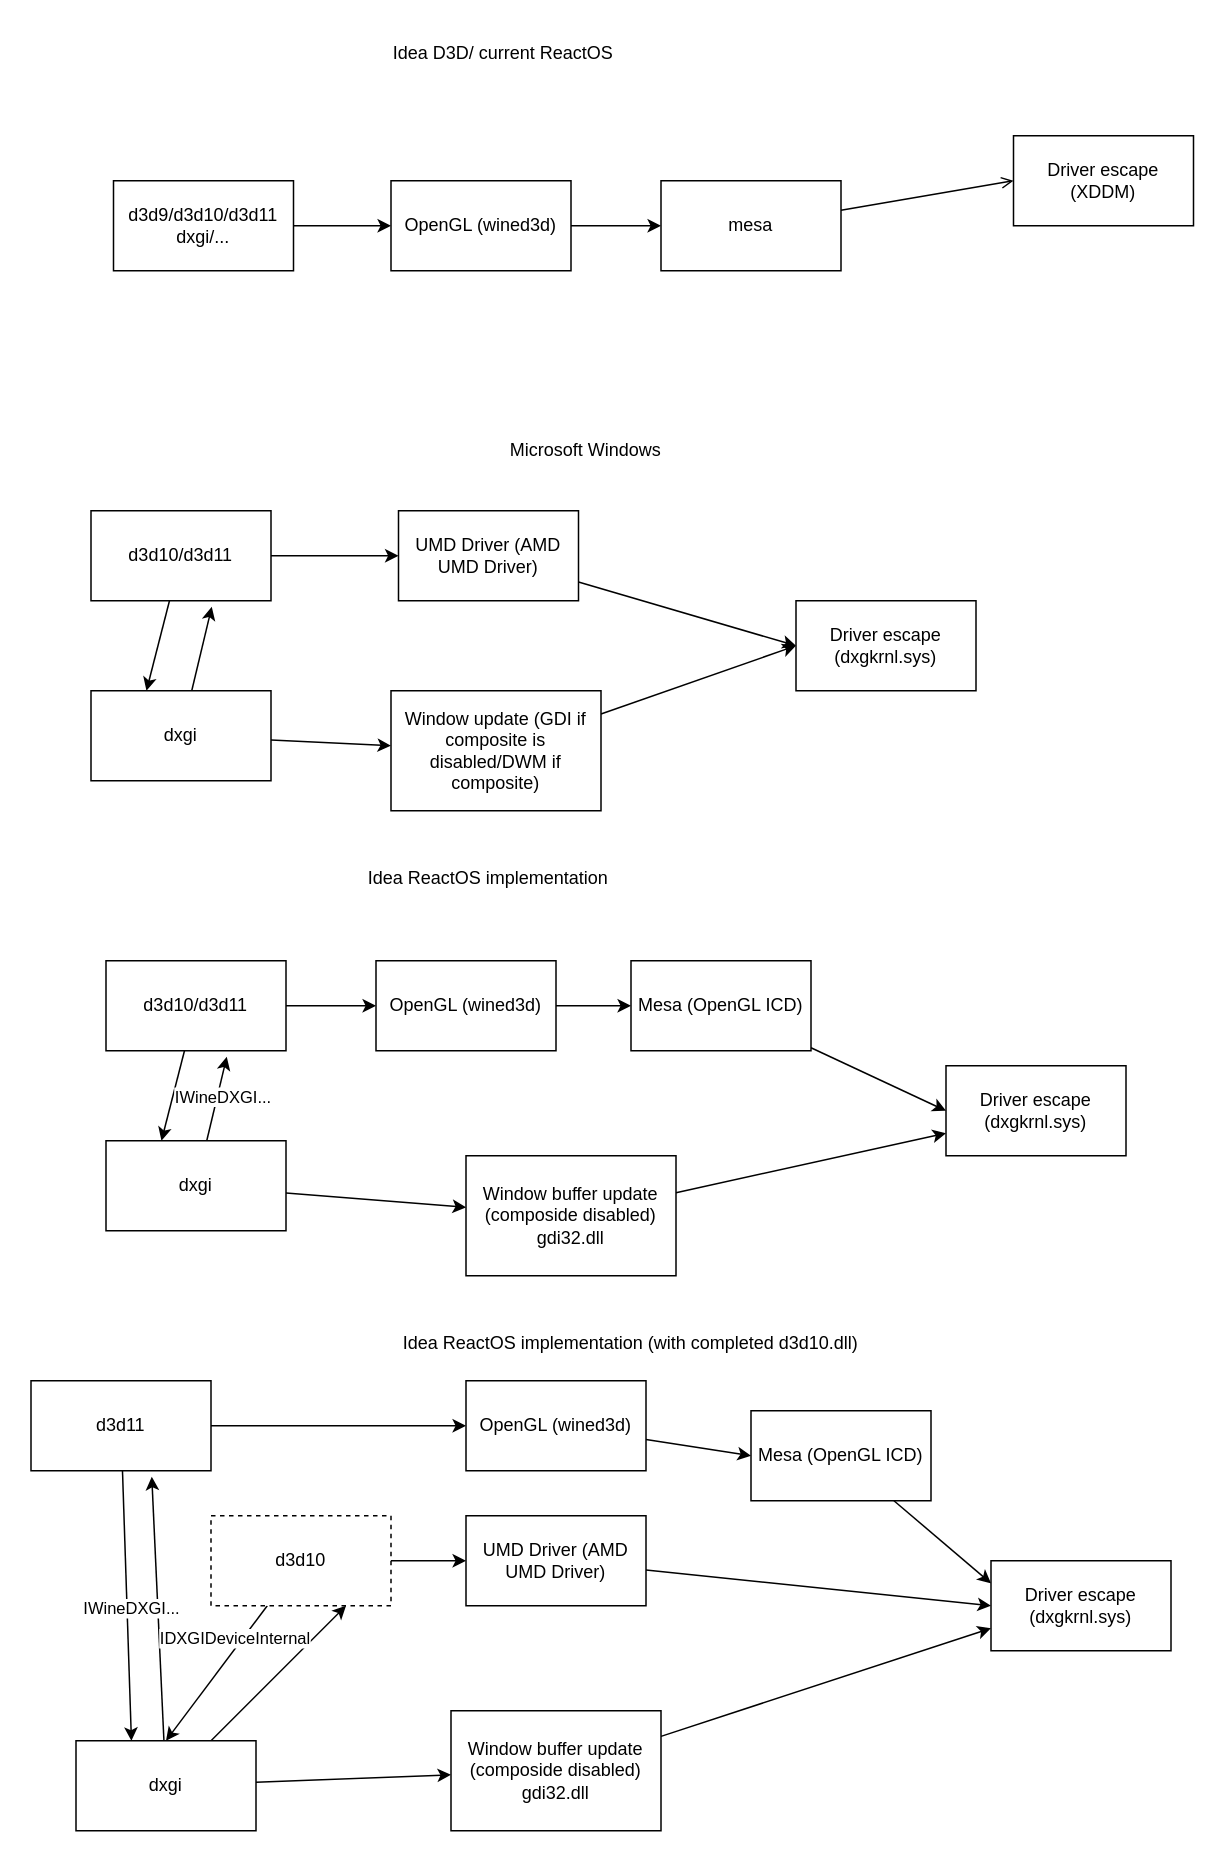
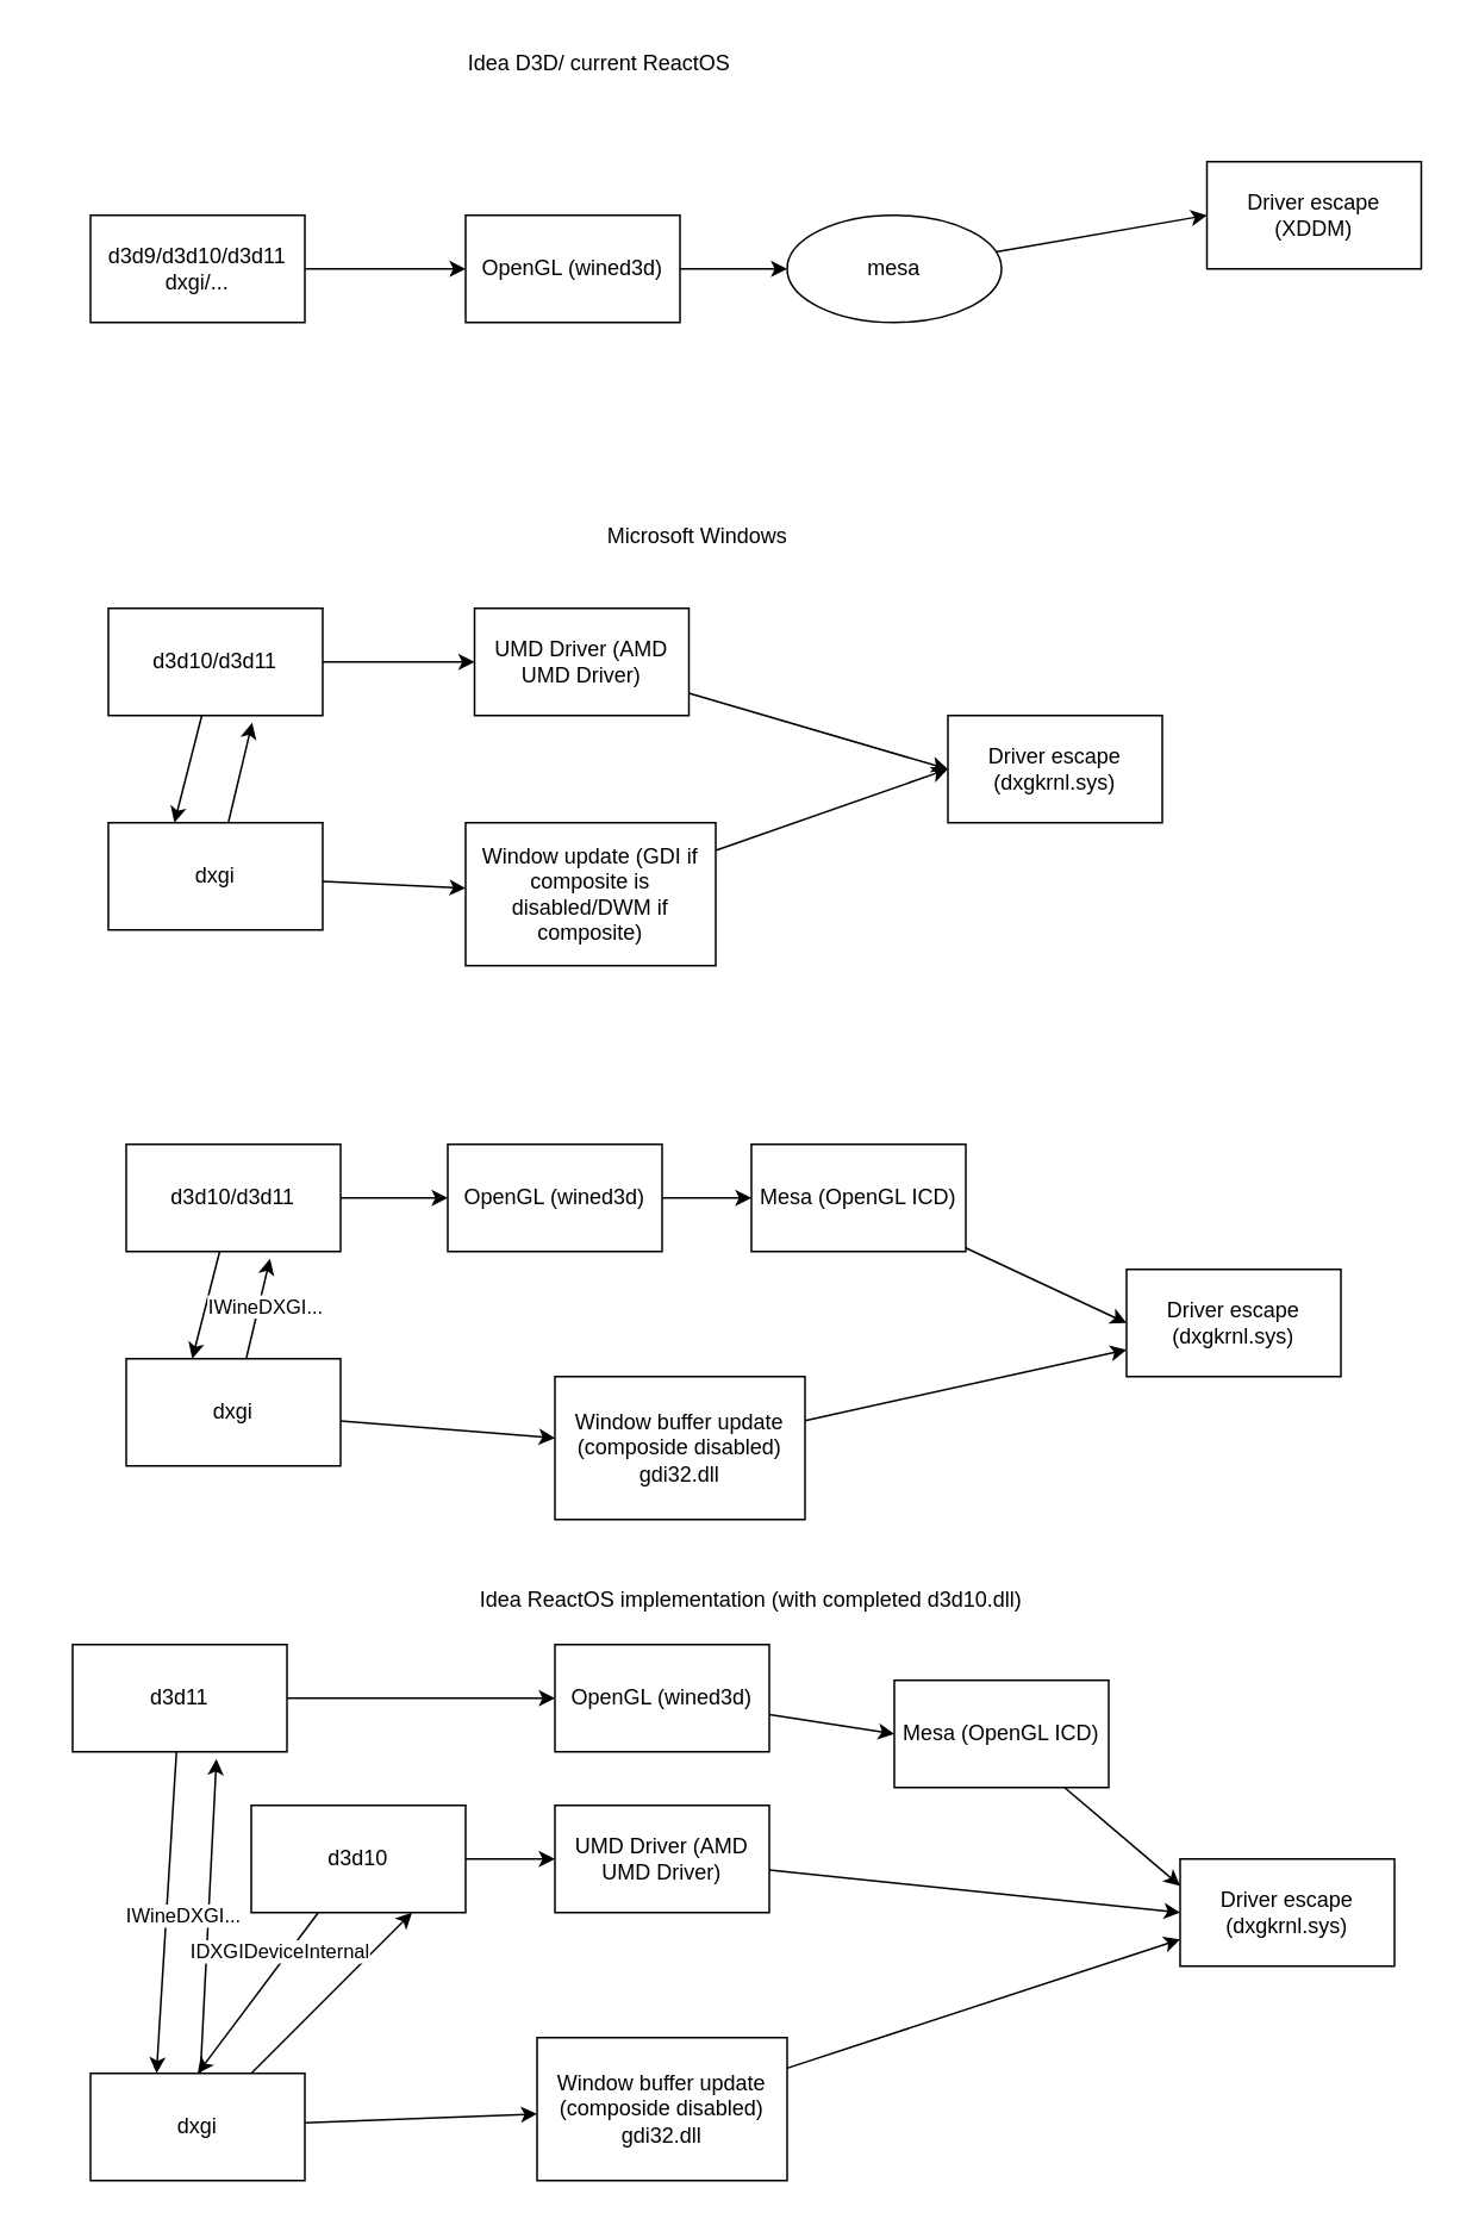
- <mxCell id="12" style="edgeStyle=none;html=1;entryX=0;entryY=0.5;entryDx=0;entryDy=0;endArrow=open;" parent="1" source="13" target="14" edge="1"><mxGeometry relative="1" as="geometry" /></mxCell>
+ <mxCell id="12" style="edgeStyle=none;html=1;entryX=0;entryY=0.5;entryDx=0;entryDy=0;" parent="1" source="13" target="14" edge="1"><mxGeometry relative="1" as="geometry" /></mxCell>
- <mxCell id="4" value="d3d9/d3d10/d3d11&lt;br&gt;dxgi/..." style="rounded=0;whiteSpace=wrap;html=1;" parent="1" vertex="1"><mxGeometry x="75" y="120" width="120" height="60" as="geometry" /></mxCell>
+ <mxCell id="4" value="d3d9/d3d10/d3d11&lt;br&gt;dxgi/..." style="rounded=0;whiteSpace=wrap;html=1;" parent="1" vertex="1"><mxGeometry x="50" y="120" width="120" height="60" as="geometry" /></mxCell>
- <mxCell id="13" value="mesa" style="rounded=0;whiteSpace=wrap;html=1;" parent="1" vertex="1"><mxGeometry x="440" y="120" width="120" height="60" as="geometry" /></mxCell>
+ <mxCell id="13" value="mesa" style="ellipse;whiteSpace=wrap;html=1;" parent="1" vertex="1"><mxGeometry x="440" y="120" width="120" height="60" as="geometry" /></mxCell>
- <mxCell id="32" value="Idea ReactOS implementation" style="text;html=1;strokeColor=none;fillColor=none;align=center;verticalAlign=middle;whiteSpace=wrap;rounded=0;" parent="1" vertex="1"><mxGeometry x="205" y="570" width="240" height="30" as="geometry" /></mxCell>
- <mxCell id="40" value="d3d11" style="rounded=0;whiteSpace=wrap;html=1;" vertex="1" parent="1"><mxGeometry x="20" y="920" width="120" height="60" as="geometry" /></mxCell>
+ <mxCell id="40" value="d3d11" style="rounded=0;whiteSpace=wrap;html=1;" vertex="1" parent="1"><mxGeometry x="40" y="920" width="120" height="60" as="geometry" /></mxCell>
- <mxCell id="59" value="d3d10" style="rounded=0;whiteSpace=wrap;html=1;dashed=1;" vertex="1" parent="1"><mxGeometry x="140" y="1010" width="120" height="60" as="geometry" /></mxCell>
+ <mxCell id="59" value="d3d10" style="rounded=0;whiteSpace=wrap;html=1;" vertex="1" parent="1"><mxGeometry x="140" y="1010" width="120" height="60" as="geometry" /></mxCell>
